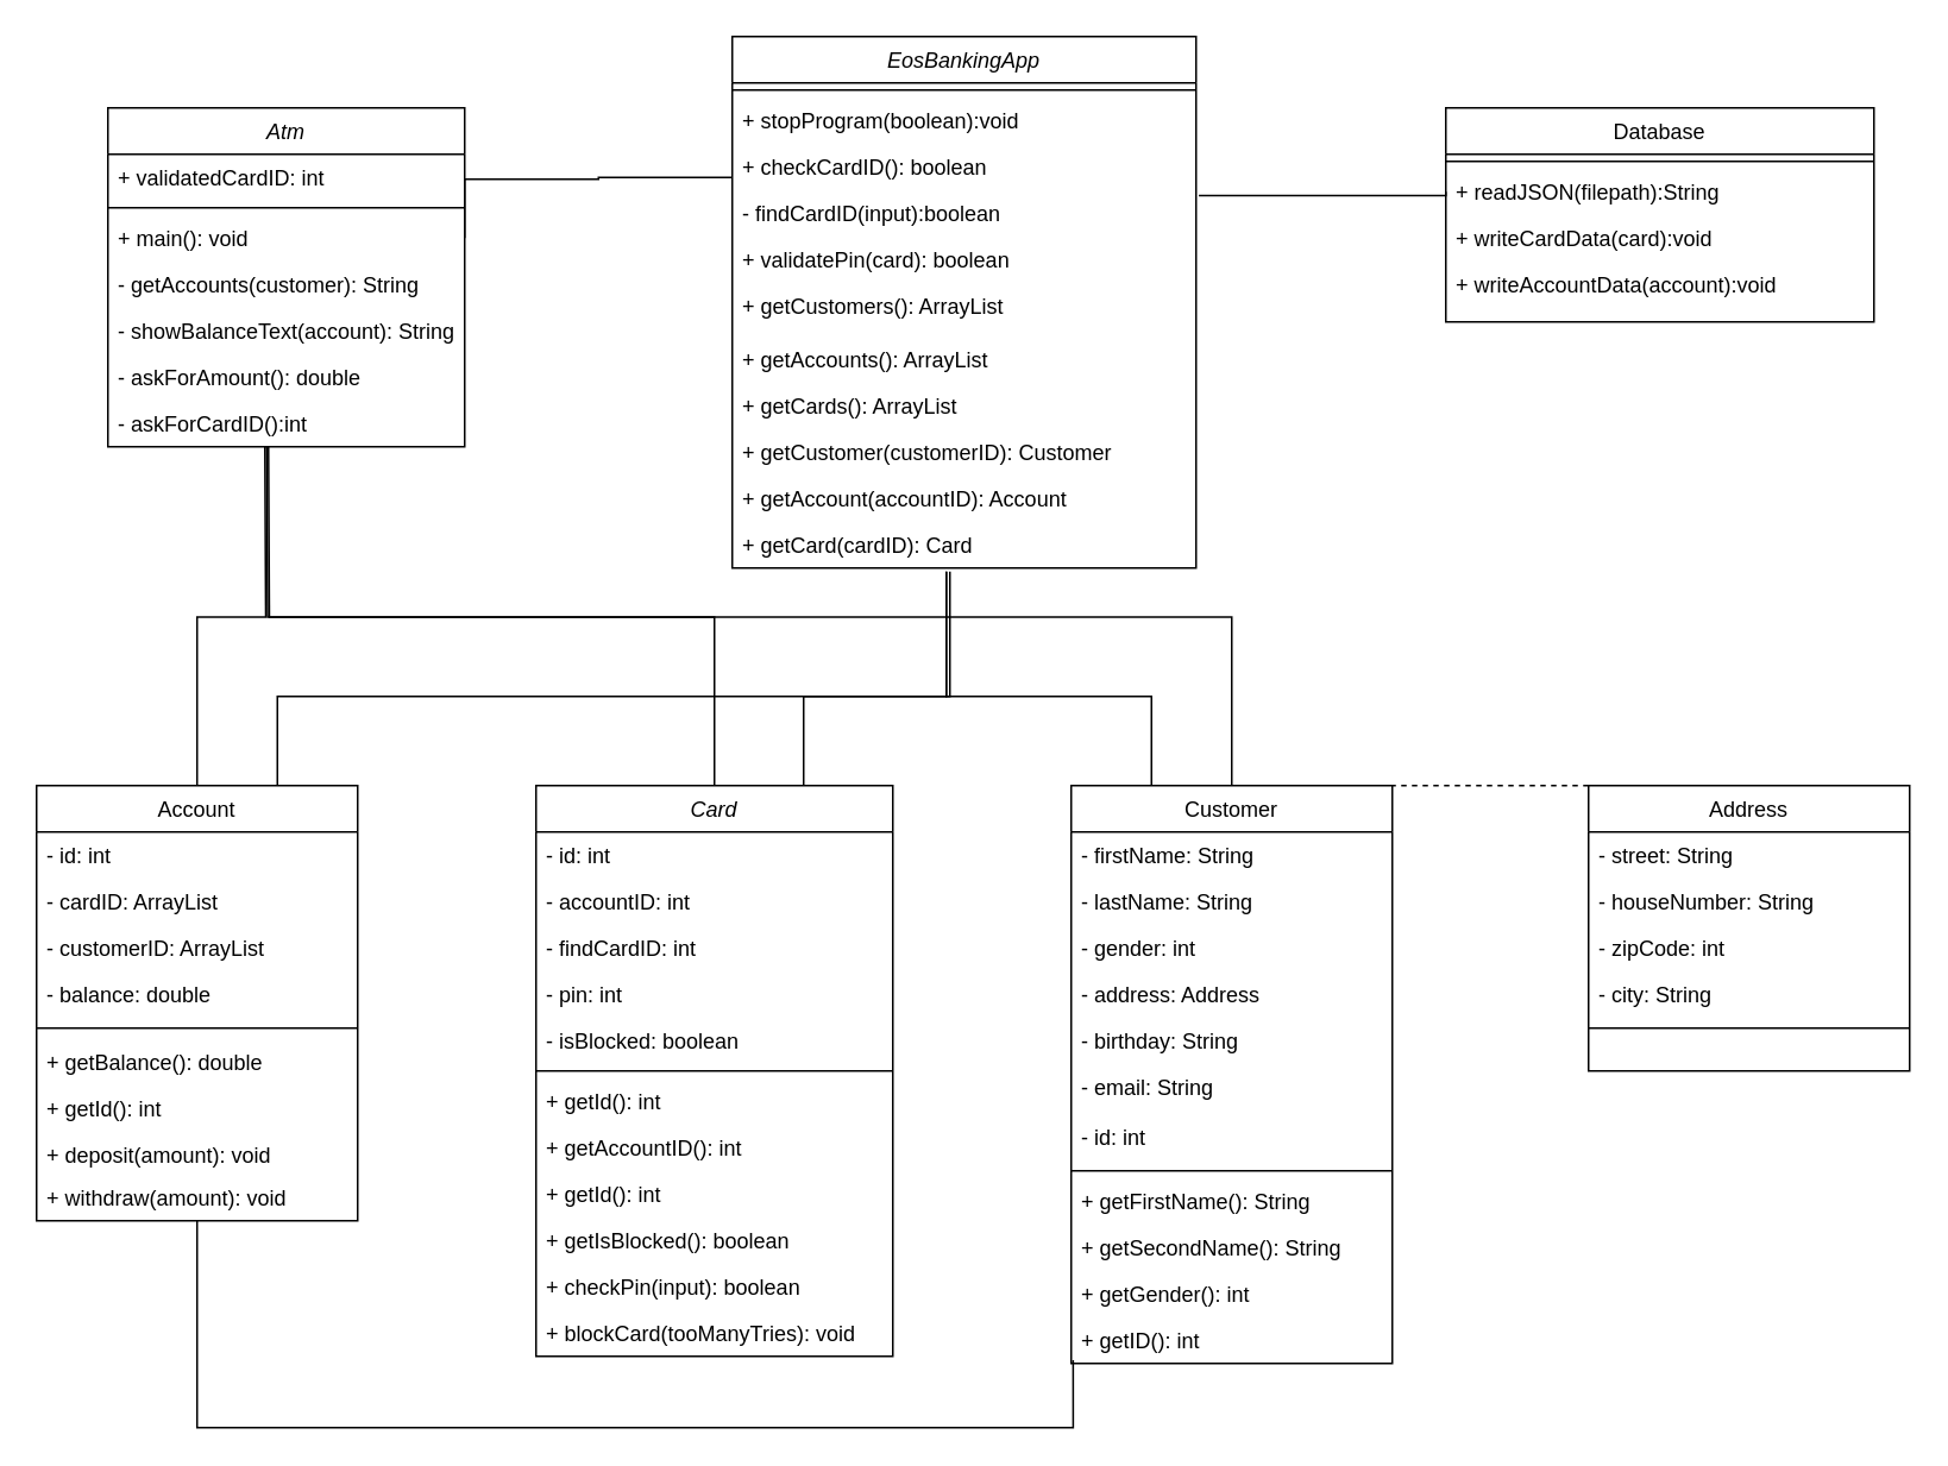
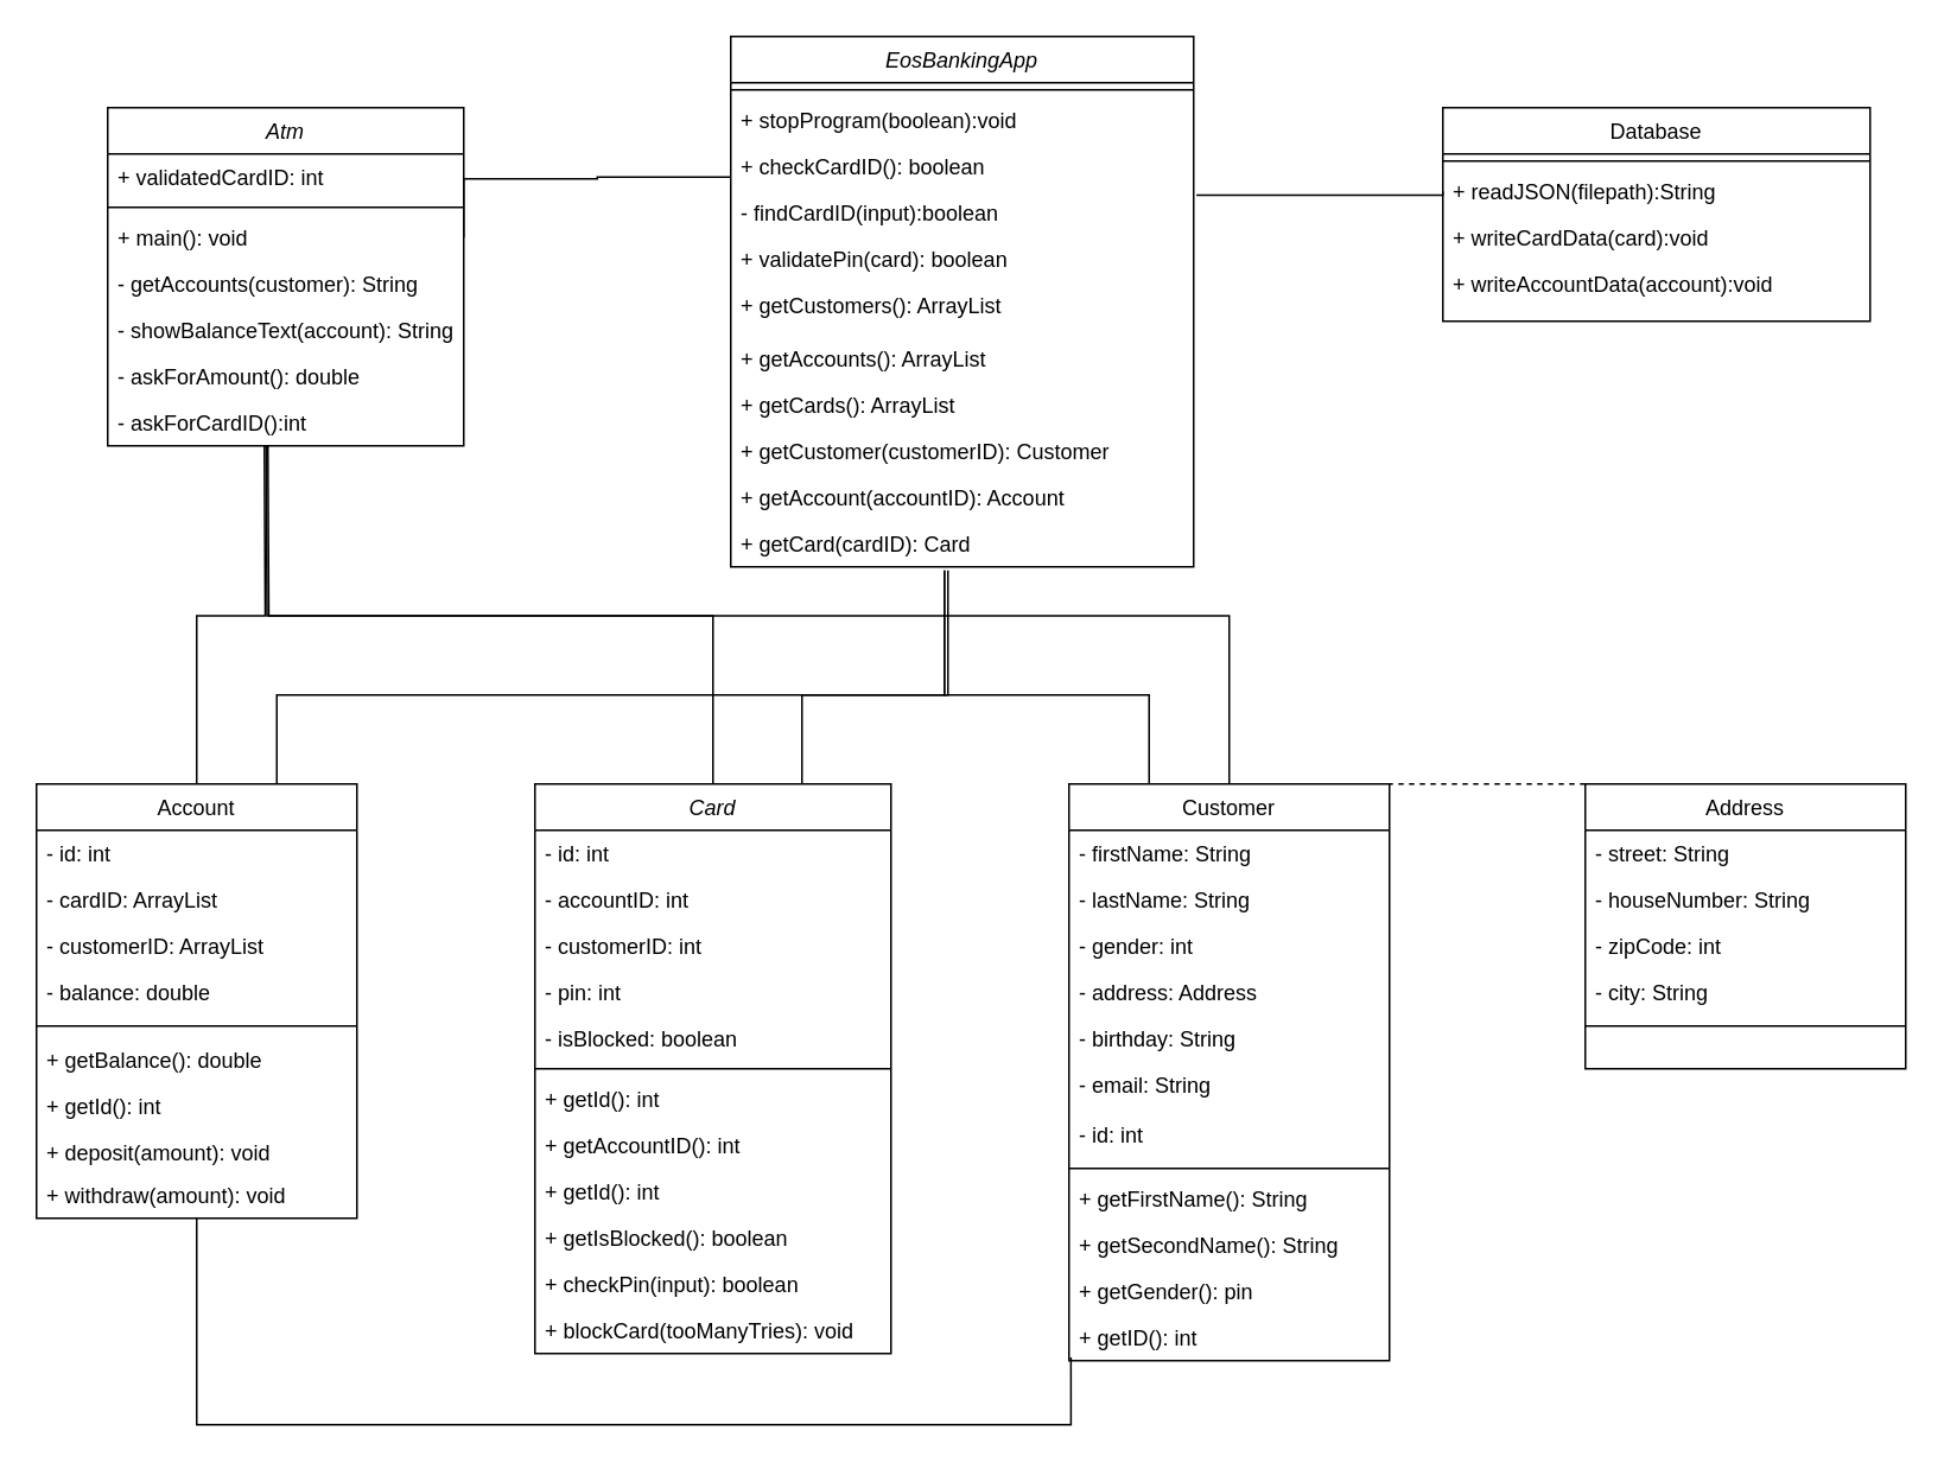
- <mxCell id="61" value="- findCardID: int" style="text;align=left;verticalAlign=top;spacingLeft=4;spacingRight=4;overflow=hidden;rotatable=0;points=[[0,0.5],[1,0.5]];portConstraint=eastwest;" parent="58" vertex="1"><mxGeometry y="78" width="200" height="26" as="geometry" /></mxCell>
+ <mxCell id="61" value="- customerID: int" style="text;align=left;verticalAlign=top;spacingLeft=4;spacingRight=4;overflow=hidden;rotatable=0;points=[[0,0.5],[1,0.5]];portConstraint=eastwest;" parent="58" vertex="1"><mxGeometry y="78" width="200" height="26" as="geometry" /></mxCell>
- <mxCell id="40" value="+ getGender(): int" style="text;align=left;verticalAlign=top;spacingLeft=4;spacingRight=4;overflow=hidden;rotatable=0;points=[[0,0.5],[1,0.5]];portConstraint=eastwest;" parent="29" vertex="1"><mxGeometry y="272" width="180" height="26" as="geometry" /></mxCell>
+ <mxCell id="40" value="+ getGender(): pin" style="text;align=left;verticalAlign=top;spacingLeft=4;spacingRight=4;overflow=hidden;rotatable=0;points=[[0,0.5],[1,0.5]];portConstraint=eastwest;" parent="29" vertex="1"><mxGeometry y="272" width="180" height="26" as="geometry" /></mxCell>
